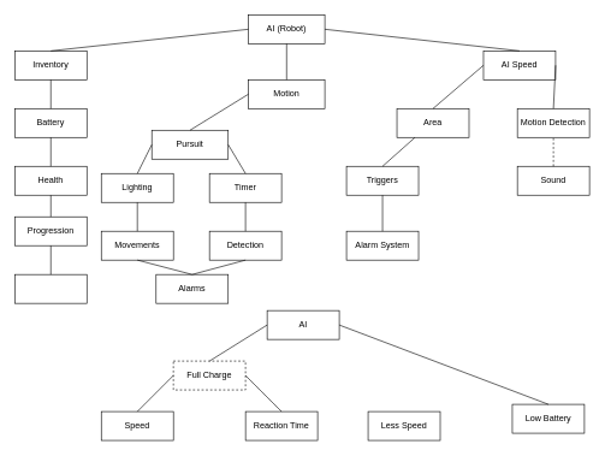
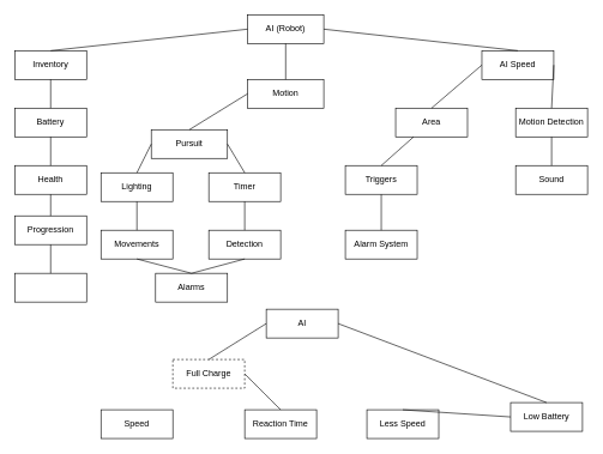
- <mxCell id="45" value="" style="endArrow=none;html=1;rounded=0;exitX=0.5;exitY=0;exitDx=0;exitDy=0;entryX=0.5;entryY=1;entryDx=0;entryDy=0;dashed=1;" parent="1" source="21" target="13" edge="1"><mxGeometry width="50" height="50" relative="1" as="geometry"><mxPoint x="720" y="240" as="sourcePoint" /><mxPoint x="770" y="190" as="targetPoint" /></mxGeometry></mxCell>
+ <mxCell id="45" value="" style="endArrow=none;html=1;rounded=0;exitX=0.5;exitY=0;exitDx=0;exitDy=0;entryX=0.5;entryY=1;entryDx=0;entryDy=0;" parent="1" source="21" target="13" edge="1"><mxGeometry width="50" height="50" relative="1" as="geometry"><mxPoint x="720" y="240" as="sourcePoint" /><mxPoint x="770" y="190" as="targetPoint" /></mxGeometry></mxCell>
- <mxCell id="37" value="" style="endArrow=none;html=1;rounded=0;entryX=0;entryY=0.5;entryDx=0;entryDy=0;exitX=0.5;exitY=0;exitDx=0;exitDy=0;" parent="1" source="33" target="32" edge="1"><mxGeometry width="50" height="50" relative="1" as="geometry"><mxPoint x="160" y="570" as="sourcePoint" /><mxPoint x="210" y="520" as="targetPoint" /></mxGeometry></mxCell>
+ <mxCell id="50" value="" style="endArrow=none;html=1;rounded=0;entryX=0;entryY=0.5;entryDx=0;entryDy=0;exitX=0.5;exitY=0;exitDx=0;exitDy=0;" parent="1" source="49" target="31" edge="1"><mxGeometry width="50" height="50" relative="1" as="geometry"><mxPoint x="530" y="560" as="sourcePoint" /><mxPoint x="580" y="510" as="targetPoint" /></mxGeometry></mxCell>
